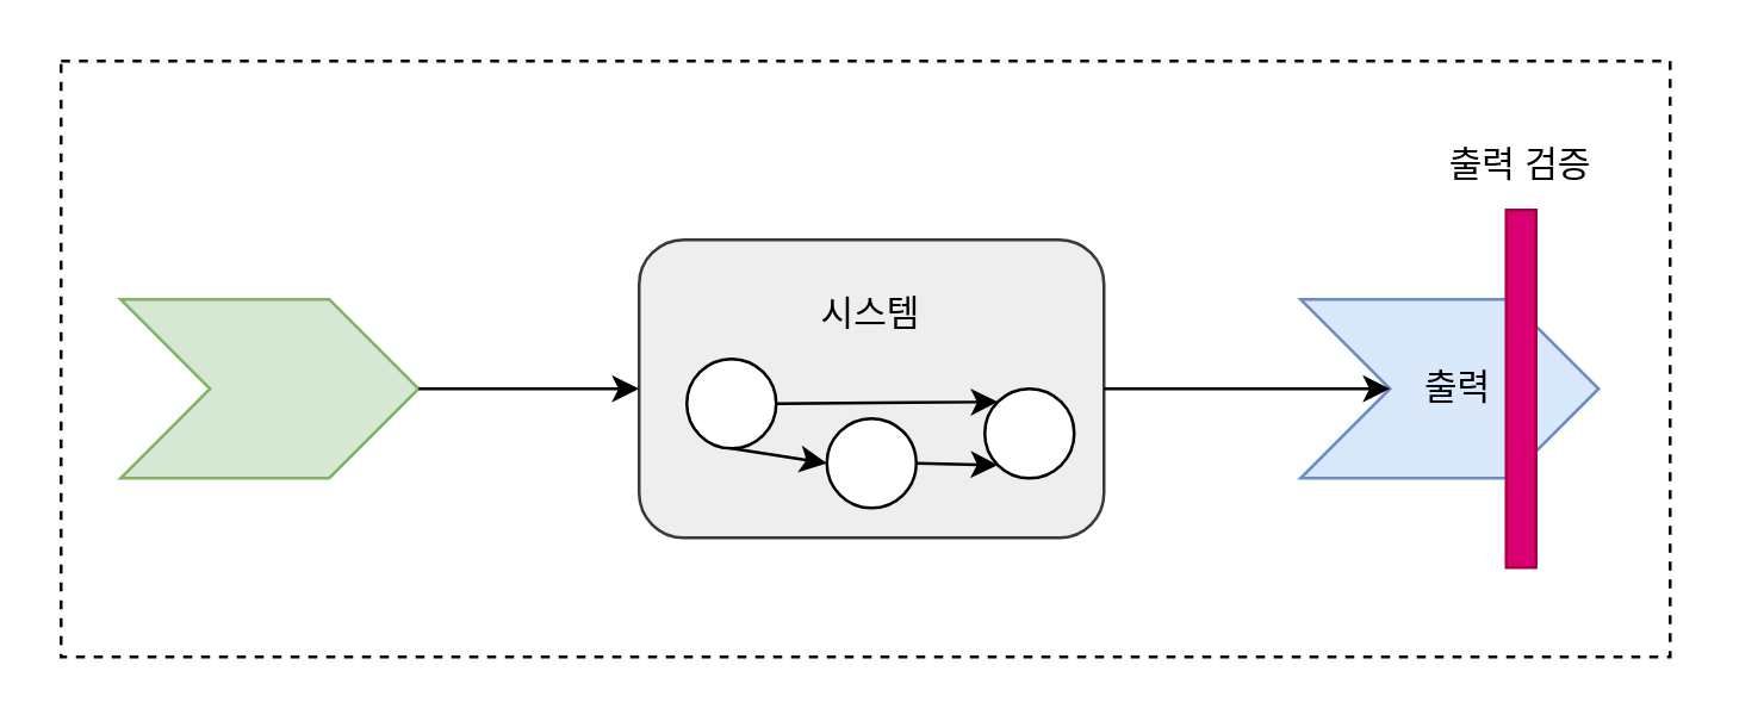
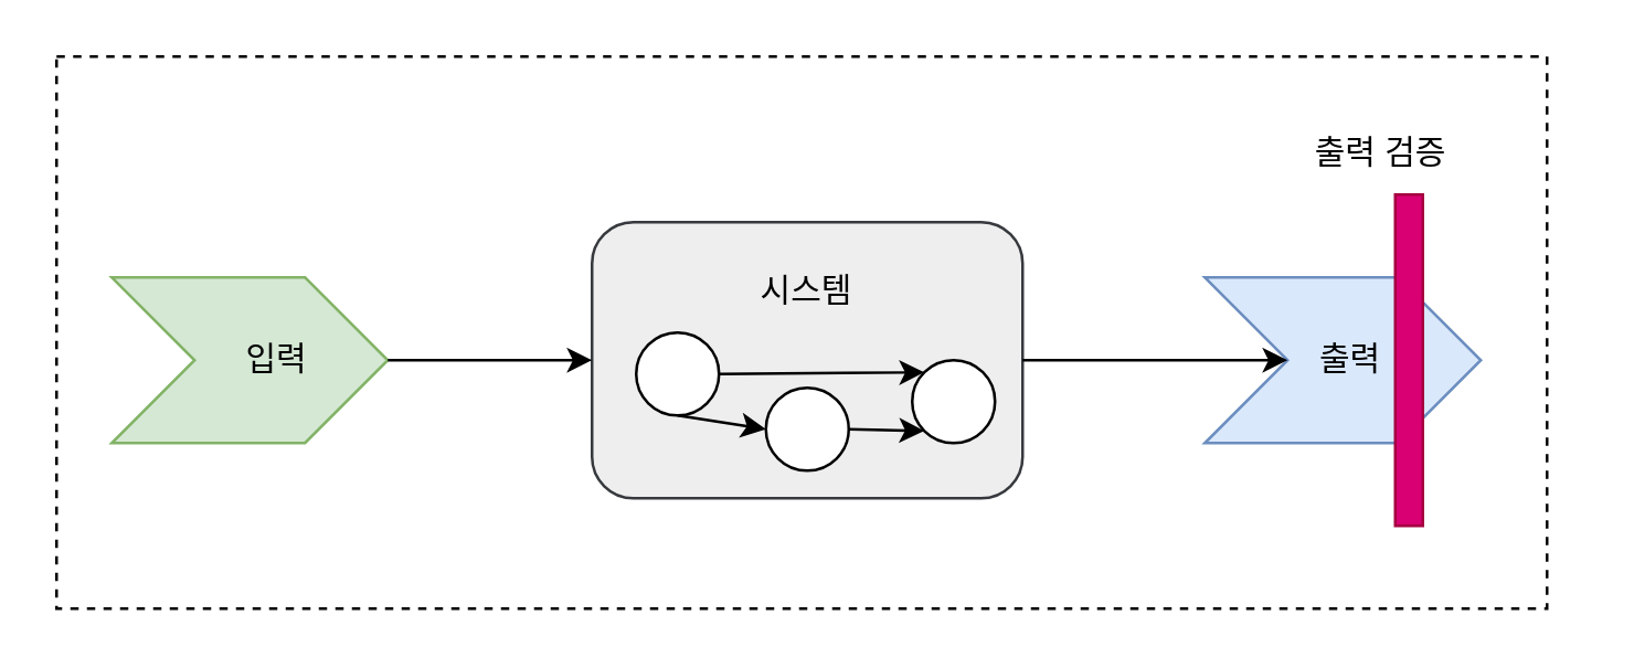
- <mxCell id="18" value="출력 검증" style="text;html=1;strokeColor=none;fillColor=none;align=center;verticalAlign=middle;whiteSpace=wrap;rounded=0;" parent="1" vertex="1"><mxGeometry x="480" y="40" width="60" height="30" as="geometry" /></mxCell>
+ <mxCell id="18" value="출력 검증" style="text;html=1;strokeColor=none;fillColor=none;align=center;verticalAlign=middle;whiteSpace=wrap;rounded=0;" parent="1" vertex="1"><mxGeometry x="470" y="40" width="60" height="30" as="geometry" /></mxCell>
+ <mxCell id="15" value="입력" style="text;html=1;strokeColor=none;fillColor=none;align=center;verticalAlign=middle;whiteSpace=wrap;rounded=0;" parent="1" vertex="1"><mxGeometry x="70" y="115" width="60" height="30" as="geometry" /></mxCell>
